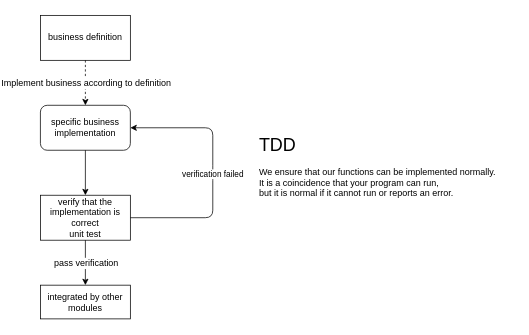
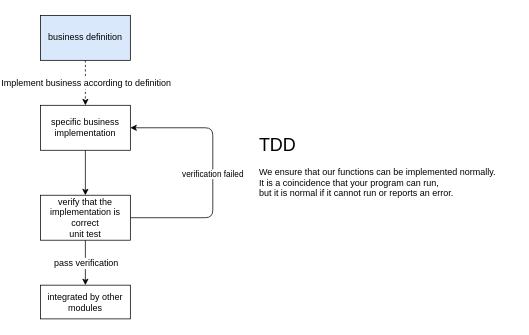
- <mxCell id="2" value="business definition" style="rounded=0;whiteSpace=wrap;html=1;" vertex="1" parent="1"><mxGeometry x="20" y="20" width="120" height="60" as="geometry" /></mxCell>
+ <mxCell id="2" value="business definition" style="rounded=0;whiteSpace=wrap;html=1;fillColor=#dae8fc;" vertex="1" parent="1"><mxGeometry x="20" y="20" width="120" height="60" as="geometry" /></mxCell>
- <mxCell id="3" value="specific business implementation" style="whiteSpace=wrap;html=1;rounded=1;" vertex="1" parent="1"><mxGeometry x="20" y="140" width="120" height="60" as="geometry" /></mxCell>
+ <mxCell id="3" value="specific business implementation" style="rounded=0;whiteSpace=wrap;html=1;" vertex="1" parent="1"><mxGeometry x="20" y="140" width="120" height="60" as="geometry" /></mxCell>
